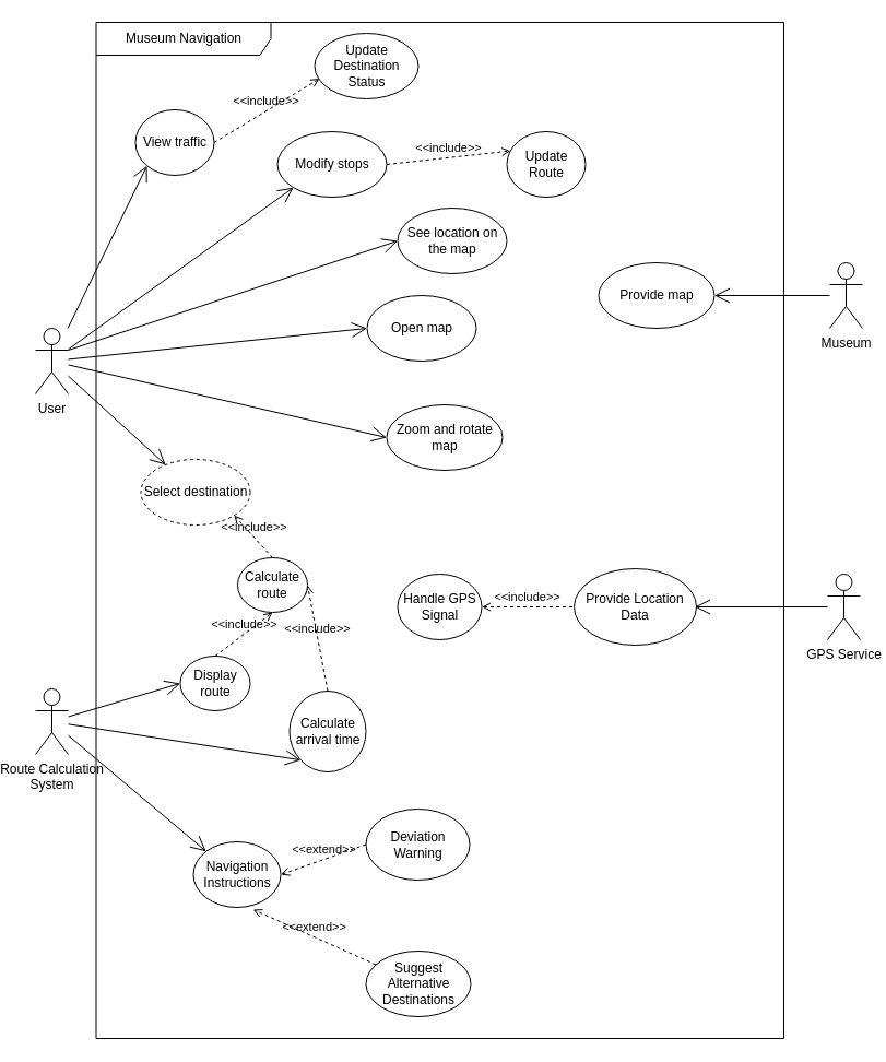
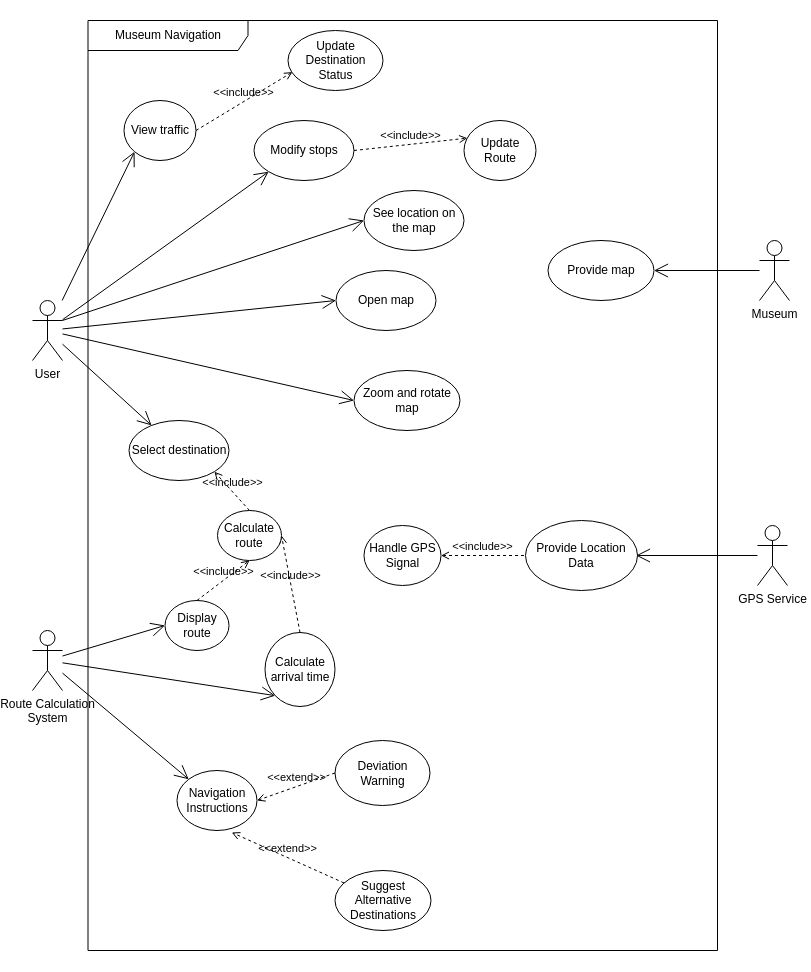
- <mxCell id="5" value="Select destination" style="ellipse;whiteSpace=wrap;html=1;dashed=1;" parent="2" vertex="1"><mxGeometry x="41" y="400" width="100" height="60" as="geometry" /></mxCell>
+ <mxCell id="5" value="Select destination" style="ellipse;whiteSpace=wrap;html=1;" parent="2" vertex="1"><mxGeometry x="41" y="400" width="100" height="60" as="geometry" /></mxCell>
